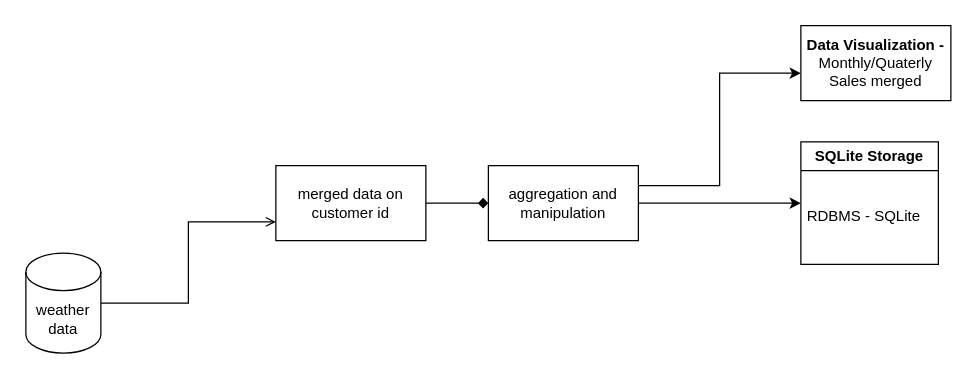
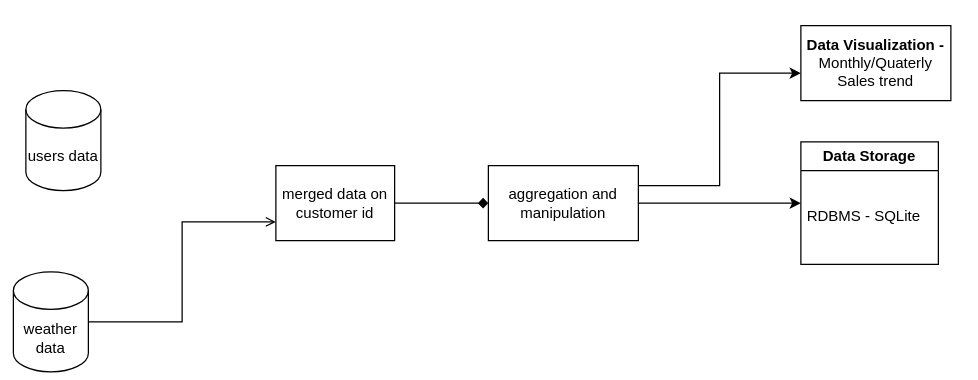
- <mxCell id="12" value="&lt;b&gt;Data Visualization - &lt;/b&gt;Monthly/Quaterly Sales merged" style="rounded=0;whiteSpace=wrap;html=1;" vertex="1" parent="1"><mxGeometry x="640" y="20" width="120" height="60" as="geometry" /></mxCell>
+ <mxCell id="12" value="&lt;b&gt;Data Visualization - &lt;/b&gt;Monthly/Quaterly Sales trend" style="rounded=0;whiteSpace=wrap;html=1;" vertex="1" parent="1"><mxGeometry x="640" y="20" width="120" height="60" as="geometry" /></mxCell>
+ <mxCell id="8" value="users data" style="shape=cylinder3;whiteSpace=wrap;html=1;boundedLbl=1;backgroundOutline=1;size=15;" vertex="1" parent="1"><mxGeometry x="20" y="72" width="60" height="80" as="geometry" /></mxCell>
- <mxCell id="10" value="SQLite Storage" style="swimlane;whiteSpace=wrap;html=1;" vertex="1" parent="1"><mxGeometry x="640" y="113" width="110" height="98" as="geometry" /></mxCell>
+ <mxCell id="10" value="Data Storage" style="swimlane;whiteSpace=wrap;html=1;" vertex="1" parent="1"><mxGeometry x="640" y="113" width="110" height="98" as="geometry" /></mxCell>
- <mxCell id="7" value="merged data on customer id" style="rounded=0;whiteSpace=wrap;html=1;" vertex="1" parent="1"><mxGeometry x="220" y="132" width="120" height="60" as="geometry" /></mxCell>
+ <mxCell id="7" value="merged data on customer id" style="rounded=0;whiteSpace=wrap;html=1;" vertex="1" parent="1"><mxGeometry x="220" y="132" width="95" height="60" as="geometry" /></mxCell>
- <mxCell id="3" value="weather data" style="shape=cylinder3;whiteSpace=wrap;html=1;boundedLbl=1;backgroundOutline=1;size=15;" vertex="1" parent="1"><mxGeometry x="20" y="202" width="60" height="80" as="geometry" /></mxCell>
+ <mxCell id="3" value="weather data" style="shape=cylinder3;whiteSpace=wrap;html=1;boundedLbl=1;backgroundOutline=1;size=15;" vertex="1" parent="1"><mxGeometry x="10" y="217" width="60" height="80" as="geometry" /></mxCell>
